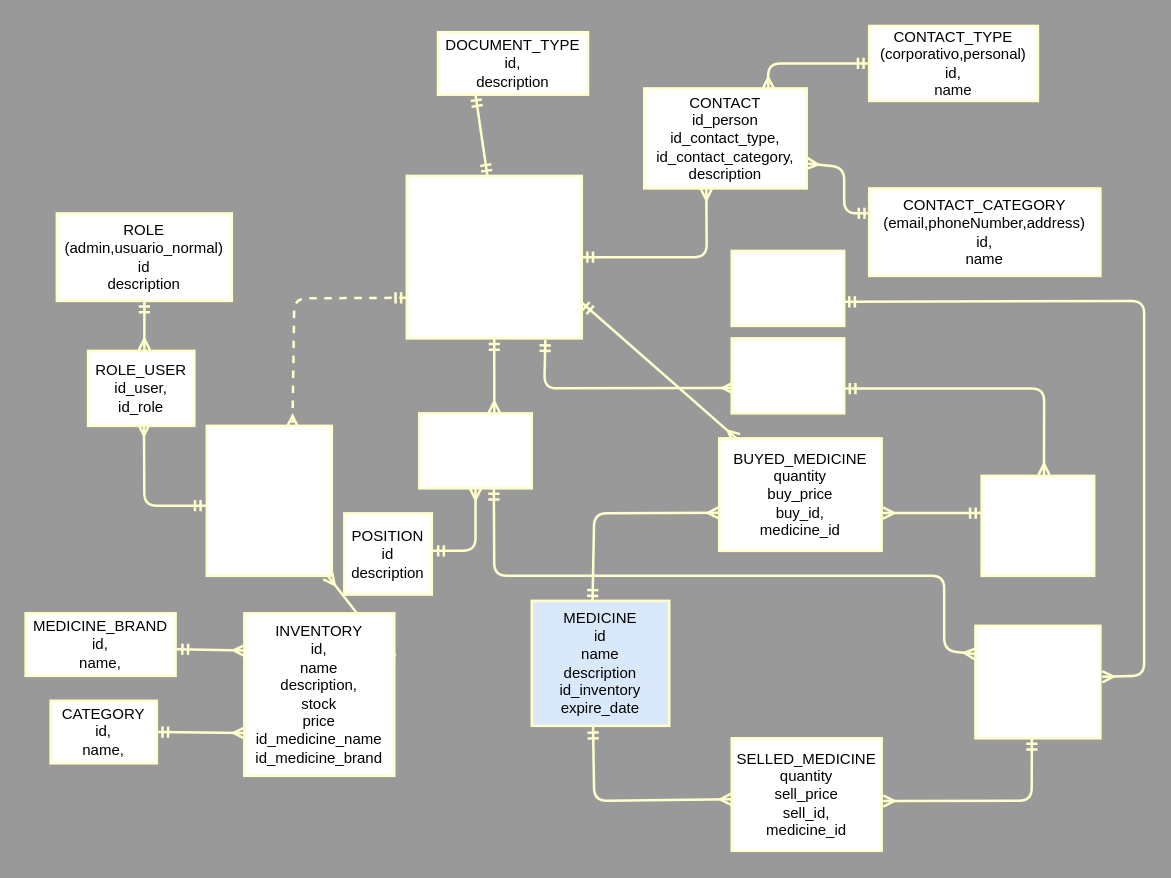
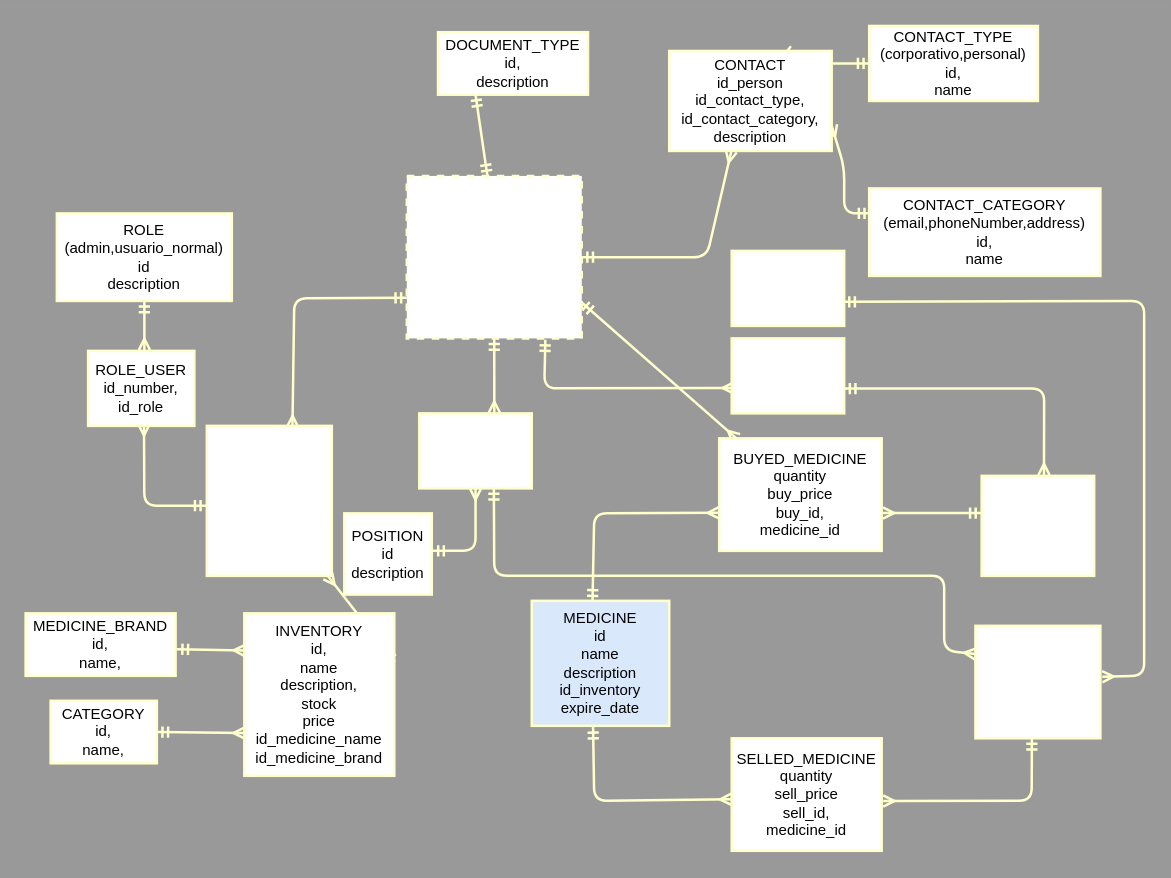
- <mxCell id="24" value="CONTACT&lt;br&gt;id_person&lt;br&gt;id_contact_type,&lt;br&gt;id_contact_category,&lt;br&gt;description" style="whiteSpace=wrap;html=1;strokeWidth=2;strokeColor=#FFFFCC;" parent="1" vertex="1"><mxGeometry x="515" y="70" width="130" height="80" as="geometry" /></mxCell>
+ <mxCell id="24" value="CONTACT&lt;br&gt;id_person&lt;br&gt;id_contact_type,&lt;br&gt;id_contact_category,&lt;br&gt;description" style="whiteSpace=wrap;html=1;strokeWidth=2;strokeColor=#FFFFCC;" parent="1" vertex="1"><mxGeometry x="535" y="40" width="130" height="80" as="geometry" /></mxCell>
- <mxCell id="17" value="PERSON&lt;br&gt;id,&lt;br&gt;name&lt;br&gt;document_number,&lt;br&gt;id_document_type" style="whiteSpace=wrap;html=1;fontColor=#FFFFFF;strokeWidth=2;strokeColor=#FFFFCC;" parent="1" vertex="1"><mxGeometry x="325" y="140" width="140" height="130" as="geometry" /></mxCell>
+ <mxCell id="17" value="PERSON&lt;br&gt;id,&lt;br&gt;name&lt;br&gt;document_number,&lt;br&gt;id_document_type" style="whiteSpace=wrap;html=1;fontColor=#FFFFFF;strokeWidth=2;strokeColor=#FFFFCC;dashed=1;" parent="1" vertex="1"><mxGeometry x="325" y="140" width="140" height="130" as="geometry" /></mxCell>
- <mxCell id="14" style="edgeStyle=none;html=1;exitX=0;exitY=0.75;exitDx=0;exitDy=0;entryX=0.685;entryY=0.008;entryDx=0;entryDy=0;strokeColor=#FFFFCC;strokeWidth=2;startArrow=ERmandOne;startFill=0;endArrow=ERmany;endFill=0;entryPerimeter=0;fillColor=#ffe6cc;dashed=1;" parent="1" source="17" target="8" edge="1"><mxGeometry relative="1" as="geometry"><Array as="points"><mxPoint x="235" y="238" /></Array></mxGeometry></mxCell>
+ <mxCell id="14" style="edgeStyle=none;html=1;exitX=0;exitY=0.75;exitDx=0;exitDy=0;entryX=0.685;entryY=0.008;entryDx=0;entryDy=0;strokeColor=#FFFFCC;strokeWidth=2;startArrow=ERmandOne;startFill=0;endArrow=ERmany;endFill=0;entryPerimeter=0;fillColor=#ffe6cc;" parent="1" source="17" target="8" edge="1"><mxGeometry relative="1" as="geometry"><Array as="points"><mxPoint x="235" y="238" /></Array></mxGeometry></mxCell>
- <mxCell id="9" value="ROLE_USER&lt;br&gt;id_user,&lt;br&gt;id_role" style="whiteSpace=wrap;html=1;strokeWidth=2;strokeColor=#FFFFCC;" parent="1" vertex="1"><mxGeometry x="70" y="280" width="85" height="60" as="geometry" /></mxCell>
+ <mxCell id="9" value="ROLE_USER&lt;br&gt;id_number,&lt;br&gt;id_role" style="whiteSpace=wrap;html=1;strokeWidth=2;strokeColor=#FFFFCC;" parent="1" vertex="1"><mxGeometry x="70" y="280" width="85" height="60" as="geometry" /></mxCell>
